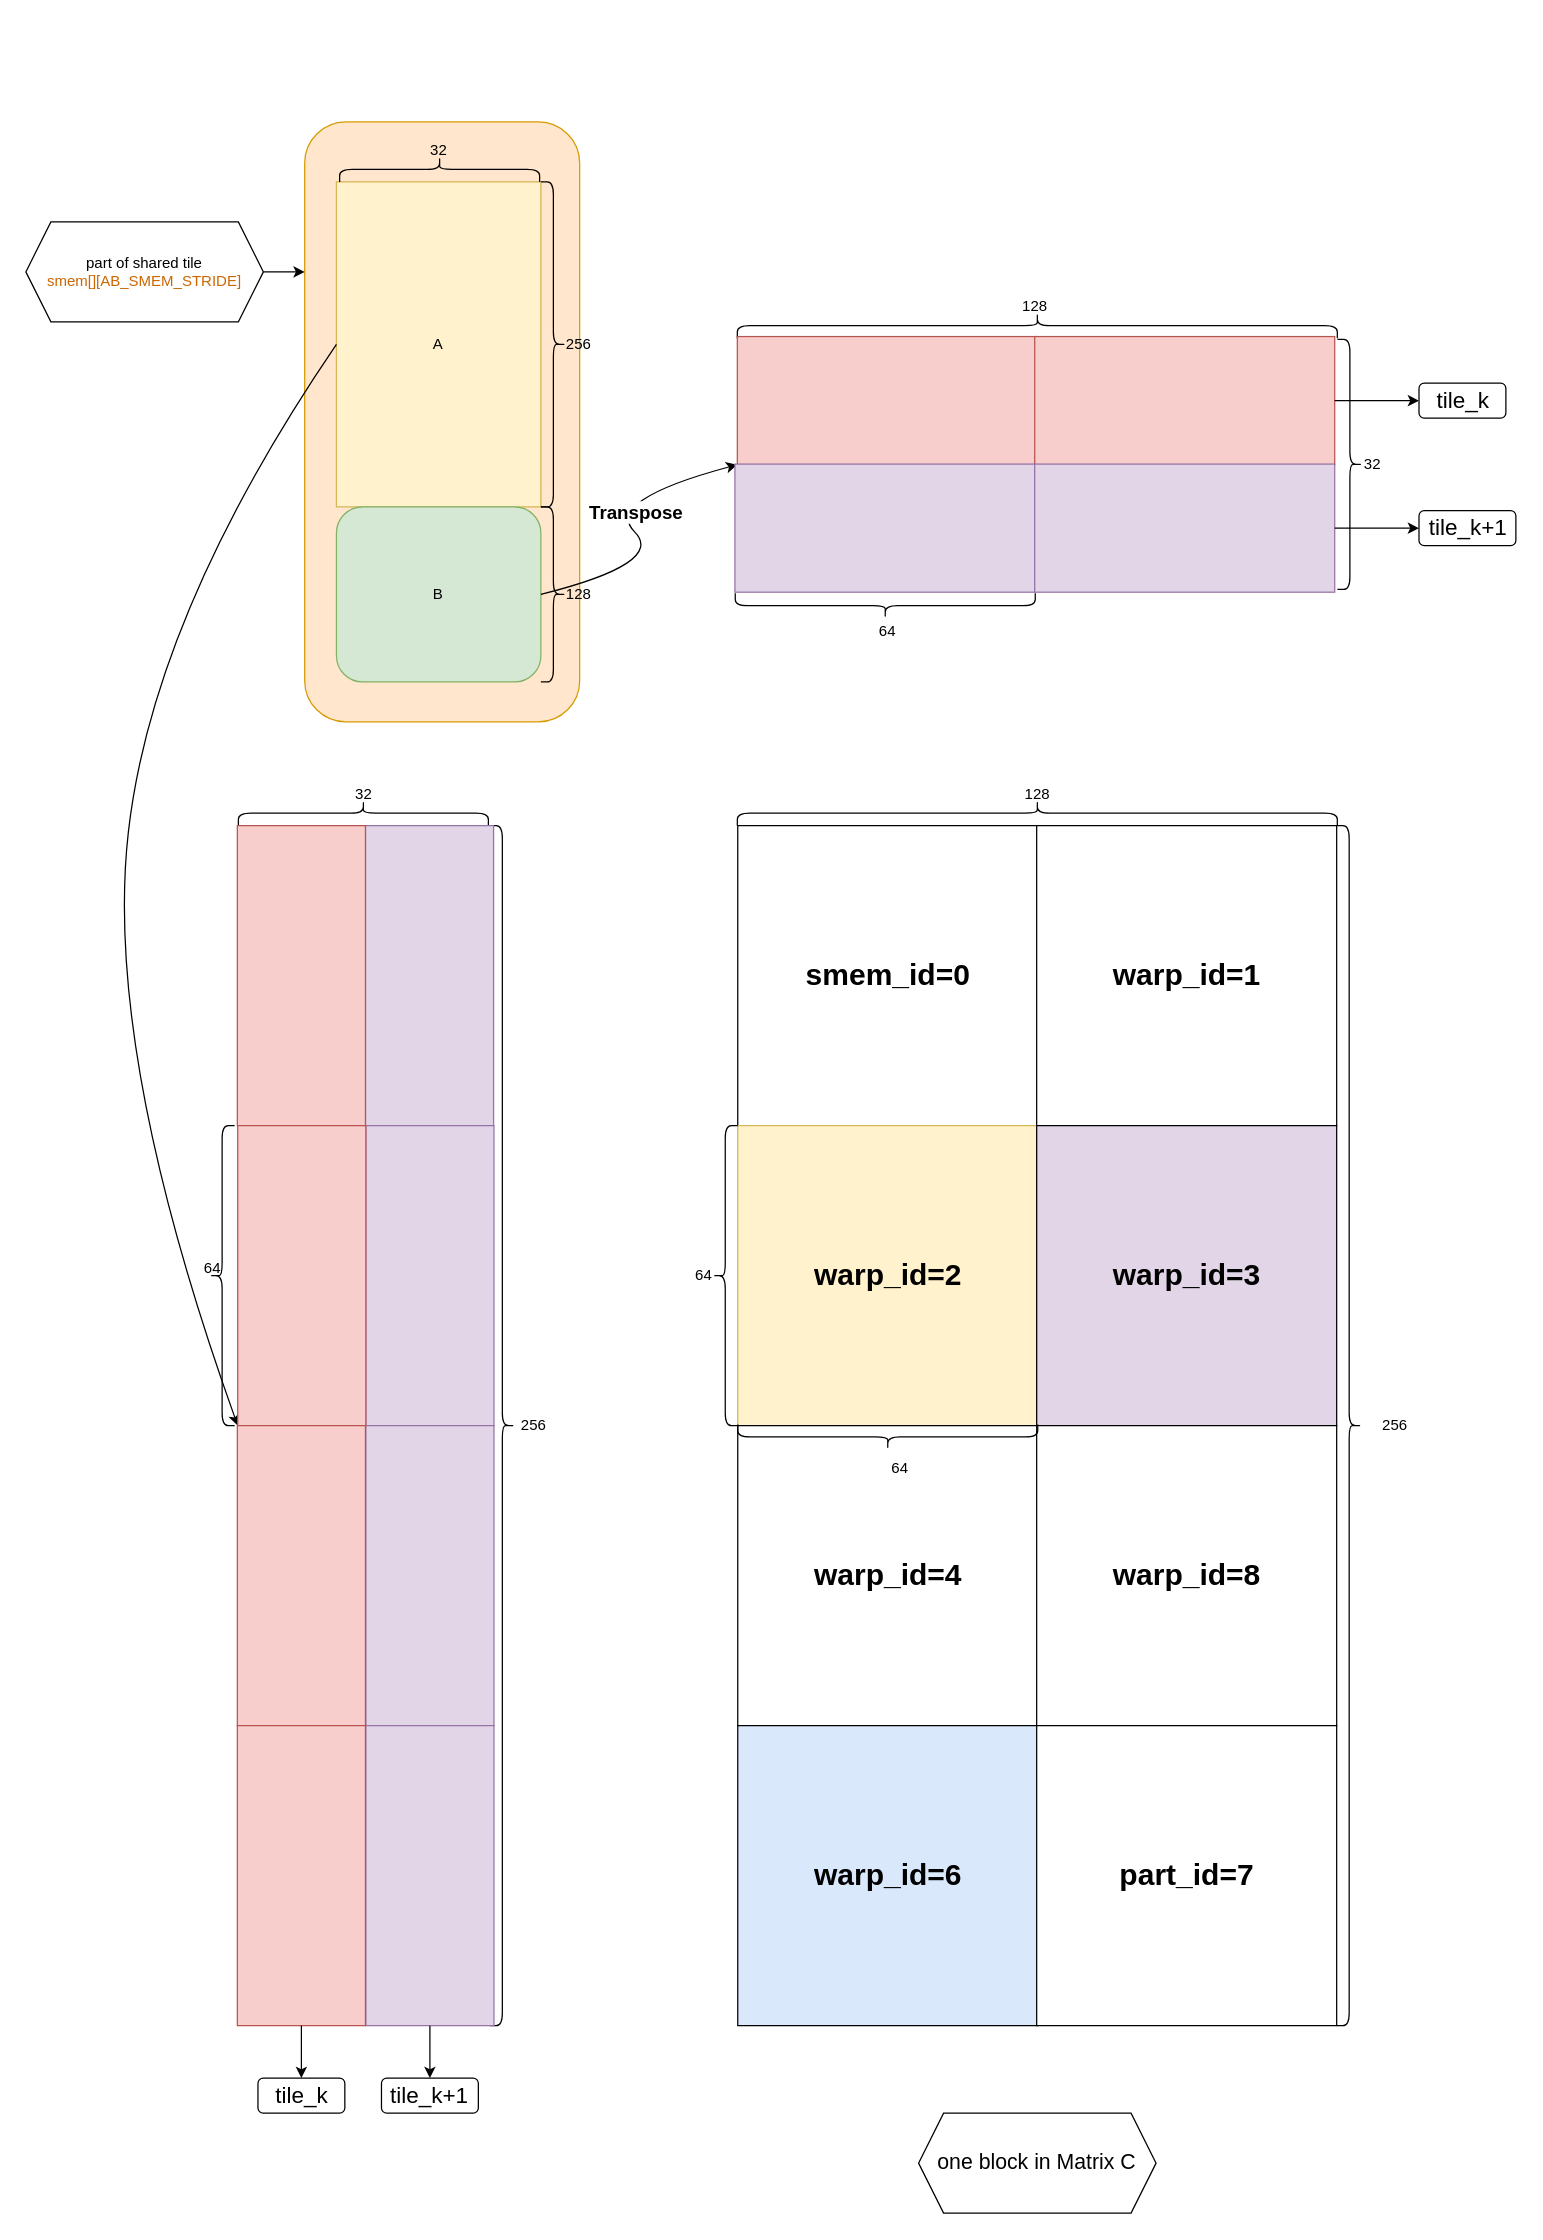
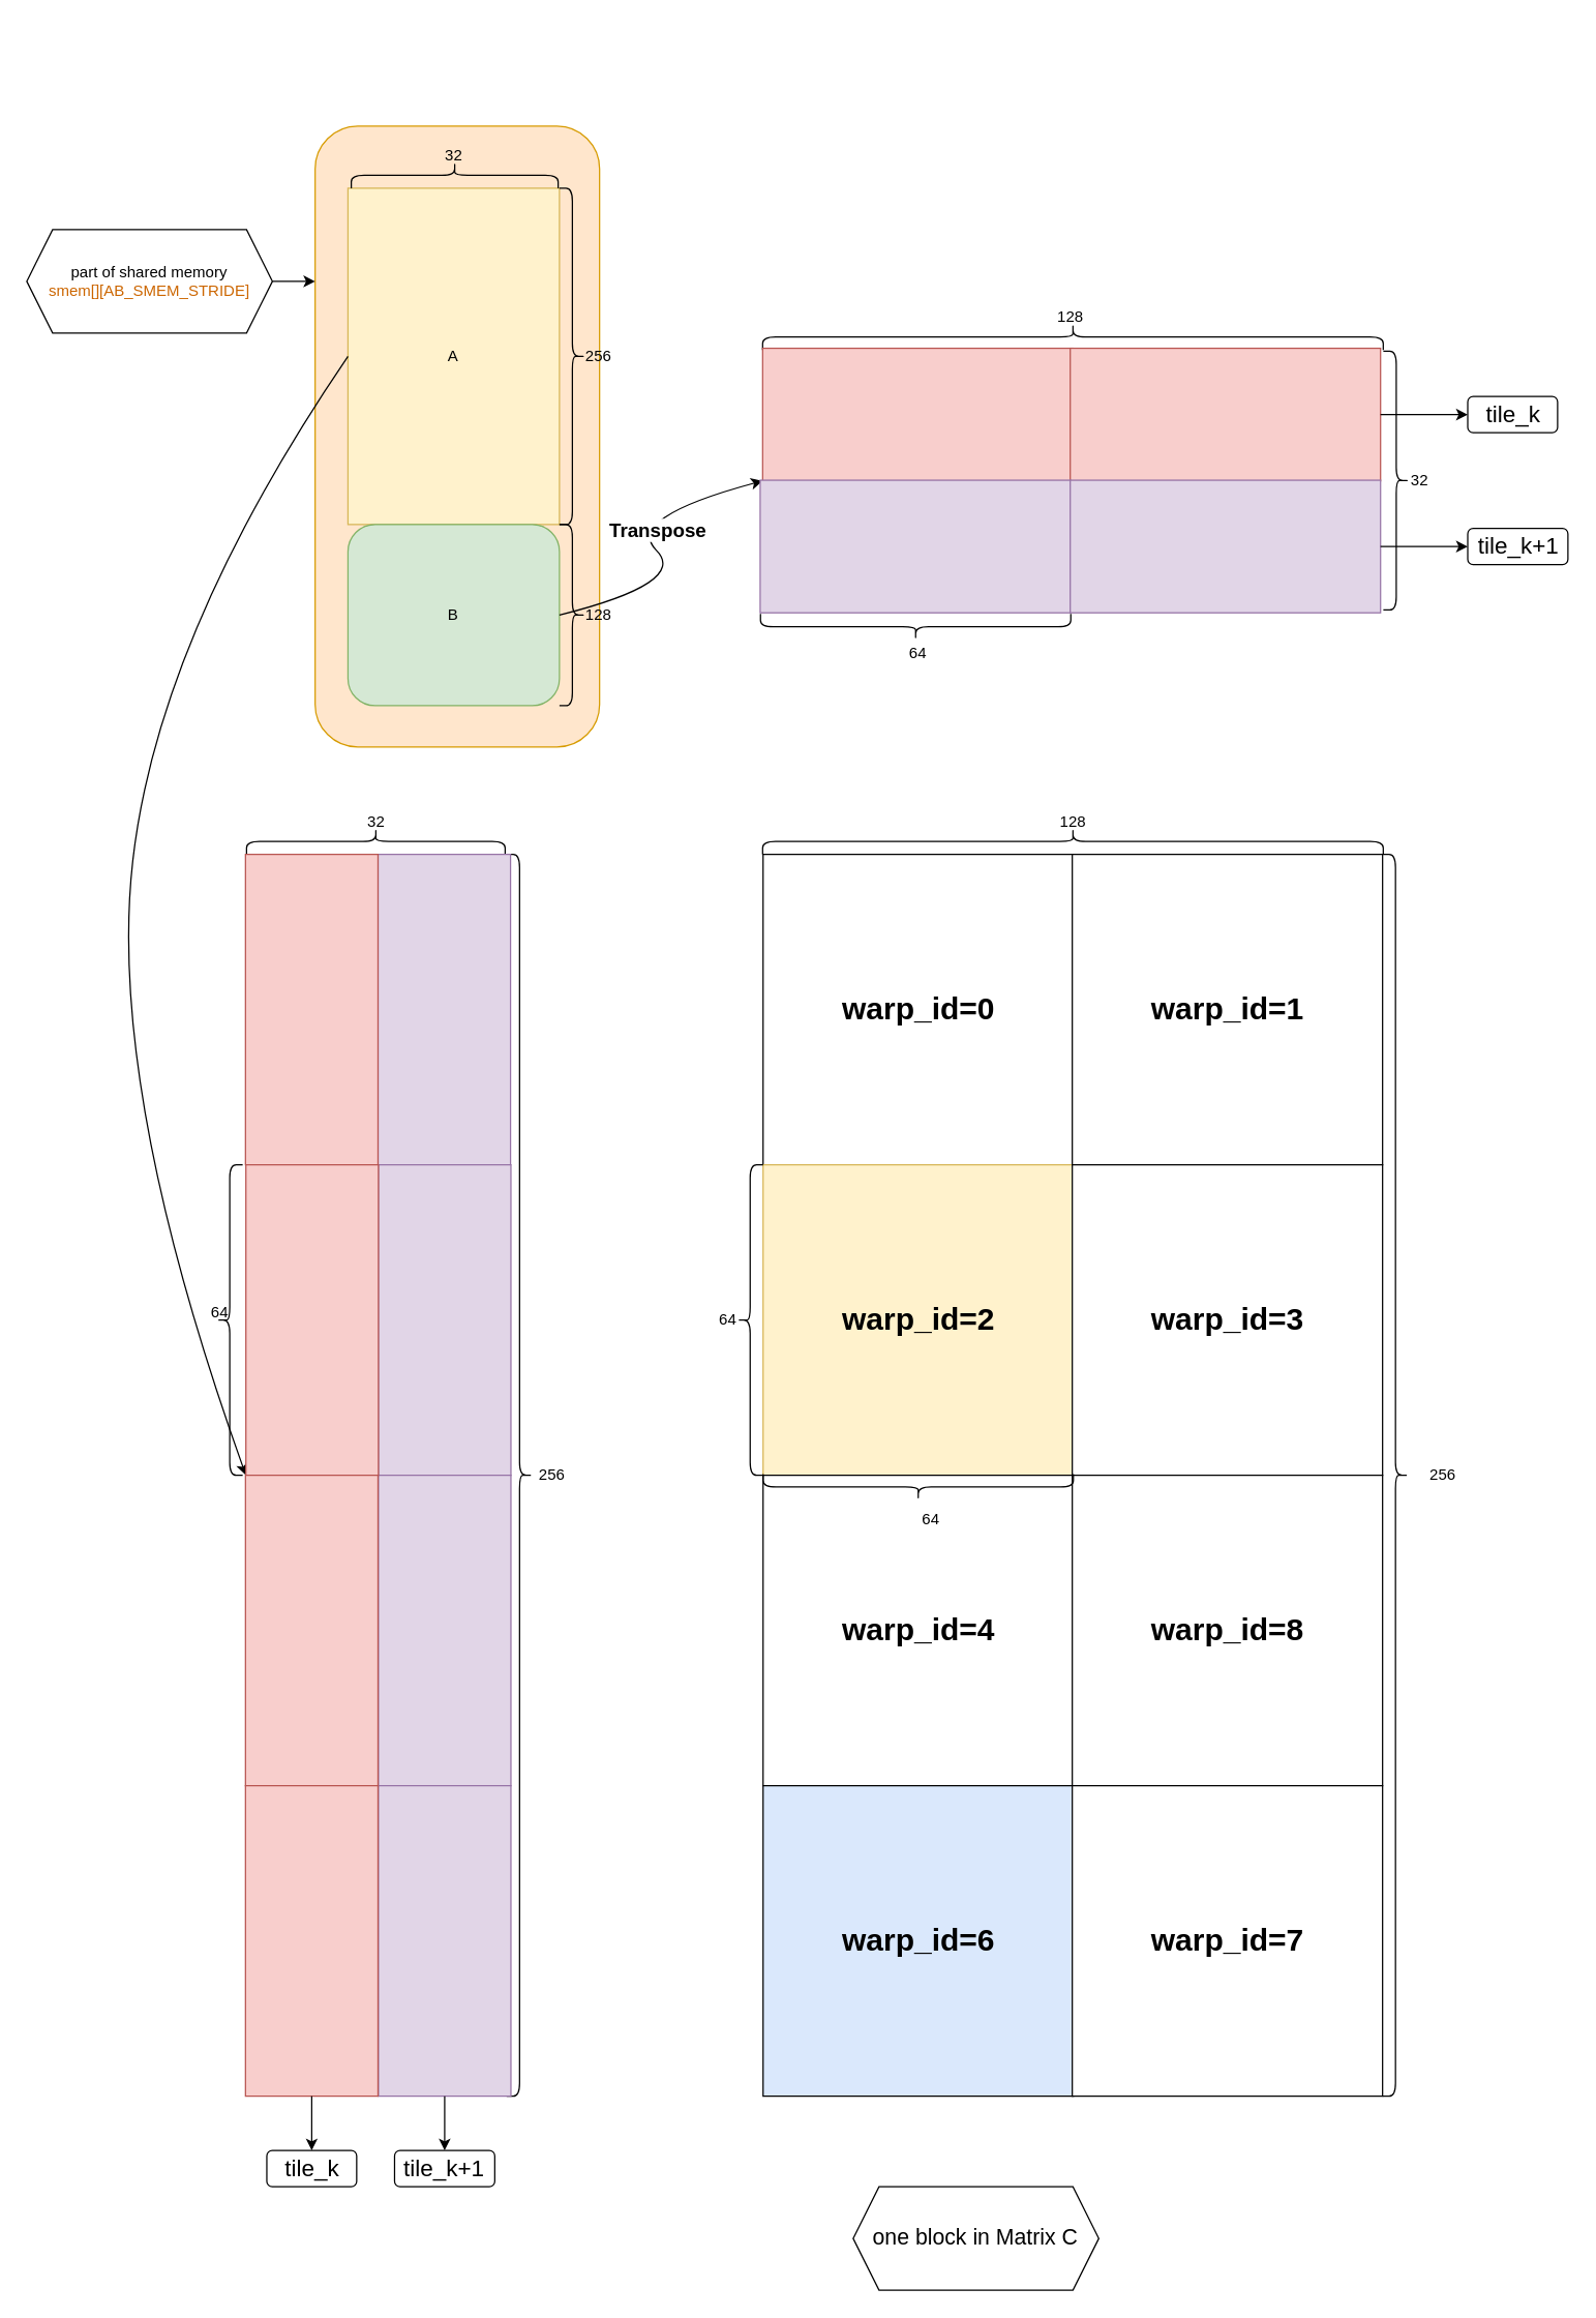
- <mxCell id="21" value="part of shared&amp;nbsp;&lt;span style=&quot;background-color: initial;&quot;&gt;tile&lt;/span&gt;&lt;div&gt;&lt;font color=&quot;#cc6600&quot;&gt;smem[][AB_SMEM_STRIDE]&lt;/font&gt;&lt;/div&gt;" style="shape=hexagon;perimeter=hexagonPerimeter2;whiteSpace=wrap;html=1;fixedSize=1;" parent="1" vertex="1"><mxGeometry x="20" y="177" width="190" height="80" as="geometry" /></mxCell>
+ <mxCell id="21" value="part of shared&amp;nbsp;&lt;span style=&quot;background-color: initial;&quot;&gt;memory&lt;/span&gt;&lt;div&gt;&lt;font color=&quot;#cc6600&quot;&gt;smem[][AB_SMEM_STRIDE]&lt;/font&gt;&lt;/div&gt;" style="shape=hexagon;perimeter=hexagonPerimeter2;whiteSpace=wrap;html=1;fixedSize=1;" parent="1" vertex="1"><mxGeometry x="20" y="177" width="190" height="80" as="geometry" /></mxCell>
- <mxCell id="3" value="&lt;b&gt;&lt;font style=&quot;font-size: 24px;&quot;&gt;smem_id=0&lt;/font&gt;&lt;/b&gt;" style="whiteSpace=wrap;html=1;aspect=fixed;" parent="1" vertex="1"><mxGeometry x="589.5" y="660" width="240" height="240" as="geometry" /></mxCell>
+ <mxCell id="3" value="&lt;b&gt;&lt;font style=&quot;font-size: 24px;&quot;&gt;warp_id=0&lt;/font&gt;&lt;/b&gt;" style="whiteSpace=wrap;html=1;aspect=fixed;" parent="1" vertex="1"><mxGeometry x="589.5" y="660" width="240" height="240" as="geometry" /></mxCell>
- <mxCell id="6" value="&lt;b&gt;&lt;font style=&quot;font-size: 24px;&quot;&gt;warp_id=3&lt;/font&gt;&lt;/b&gt;" style="whiteSpace=wrap;html=1;aspect=fixed;fillColor=#e1d5e7;" parent="1" vertex="1"><mxGeometry x="828.64" y="900" width="240" height="240" as="geometry" /></mxCell>
+ <mxCell id="6" value="&lt;b&gt;&lt;font style=&quot;font-size: 24px;&quot;&gt;warp_id=3&lt;/font&gt;&lt;/b&gt;" style="whiteSpace=wrap;html=1;aspect=fixed;" parent="1" vertex="1"><mxGeometry x="828.64" y="900" width="240" height="240" as="geometry" /></mxCell>
- <mxCell id="10" value="&lt;b&gt;&lt;font style=&quot;font-size: 24px;&quot;&gt;part_id=7&lt;/font&gt;&lt;/b&gt;" style="whiteSpace=wrap;html=1;aspect=fixed;" parent="1" vertex="1"><mxGeometry x="828.64" y="1380" width="240" height="240" as="geometry" /></mxCell>
+ <mxCell id="10" value="&lt;b&gt;&lt;font style=&quot;font-size: 24px;&quot;&gt;warp_id=7&lt;/font&gt;&lt;/b&gt;" style="whiteSpace=wrap;html=1;aspect=fixed;" parent="1" vertex="1"><mxGeometry x="828.64" y="1380" width="240" height="240" as="geometry" /></mxCell>
- <mxCell id="40" value="&lt;div&gt;&lt;font style=&quot;font-size: 17px;&quot;&gt;one block in Matrix C&lt;/font&gt;&lt;/div&gt;" style="shape=hexagon;perimeter=hexagonPerimeter2;whiteSpace=wrap;html=1;fixedSize=1;" parent="1" vertex="1"><mxGeometry x="734.16" y="1690" width="190" height="80" as="geometry" /></mxCell>
+ <mxCell id="40" value="&lt;div&gt;&lt;font style=&quot;font-size: 17px;&quot;&gt;one block in Matrix C&lt;/font&gt;&lt;/div&gt;" style="shape=hexagon;perimeter=hexagonPerimeter2;whiteSpace=wrap;html=1;fixedSize=1;" parent="1" vertex="1"><mxGeometry x="659.16" y="1690" width="190" height="80" as="geometry" /></mxCell>
